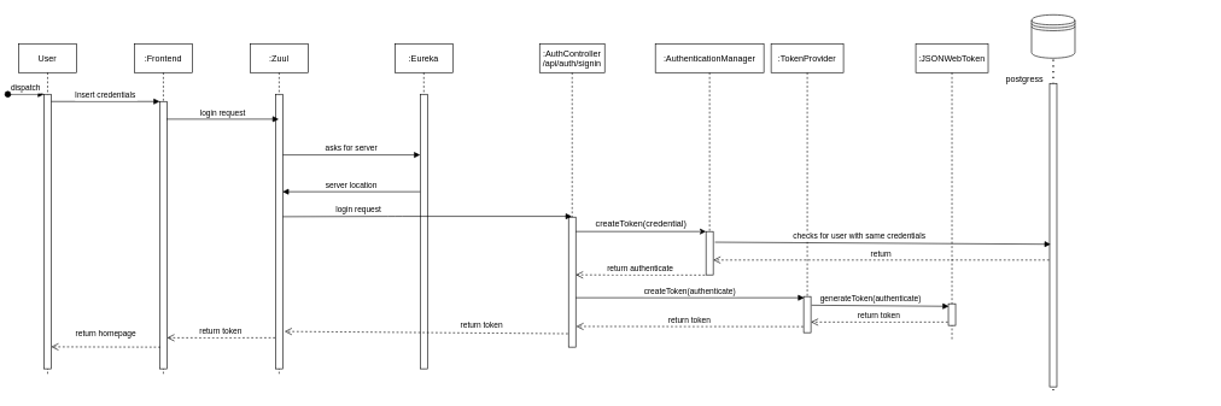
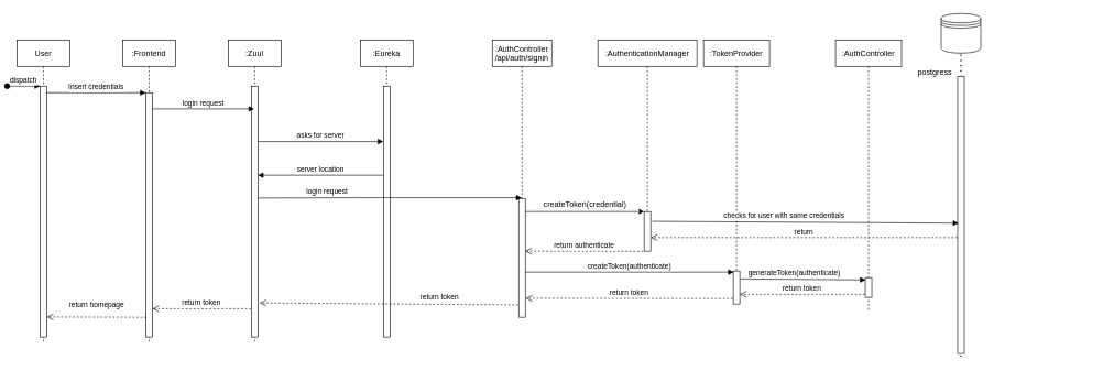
- <mxCell id="26" value=":JSONWebToken" style="shape=umlLifeline;perimeter=lifelinePerimeter;container=1;collapsible=0;recursiveResize=0;rounded=0;shadow=0;strokeWidth=1;" vertex="1" parent="1"><mxGeometry x="1260" y="60" width="100" height="410" as="geometry" /></mxCell>
+ <mxCell id="26" value=":AuthController" style="shape=umlLifeline;perimeter=lifelinePerimeter;container=1;collapsible=0;recursiveResize=0;rounded=0;shadow=0;strokeWidth=1;" vertex="1" parent="1"><mxGeometry x="1260" y="60" width="100" height="410" as="geometry" /></mxCell>
